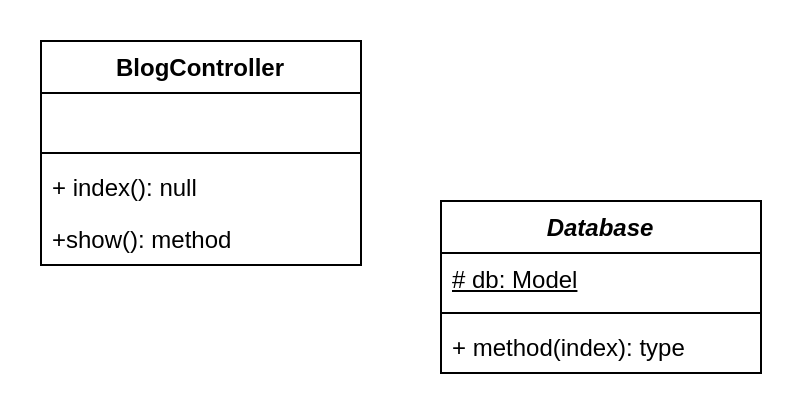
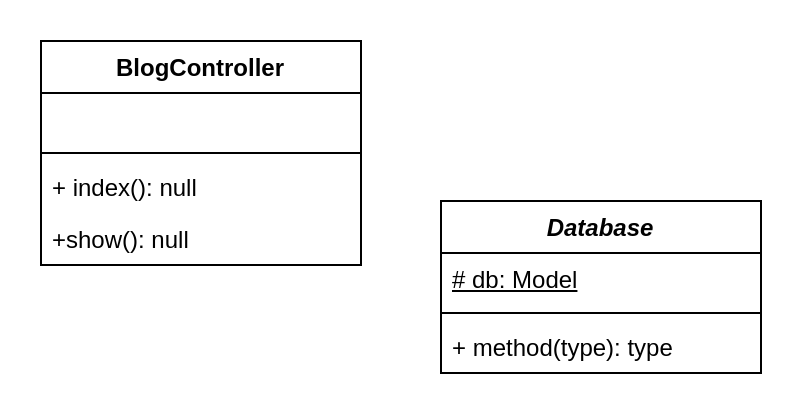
- <mxCell id="6" value="+show(): method" style="text;strokeColor=none;fillColor=none;align=left;verticalAlign=top;spacingLeft=4;spacingRight=4;overflow=hidden;rotatable=0;points=[[0,0.5],[1,0.5]];portConstraint=eastwest;whiteSpace=wrap;html=1;" vertex="1" parent="2"><mxGeometry y="86" width="160" height="26" as="geometry" /></mxCell>
+ <mxCell id="6" value="+show(): null" style="text;strokeColor=none;fillColor=none;align=left;verticalAlign=top;spacingLeft=4;spacingRight=4;overflow=hidden;rotatable=0;points=[[0,0.5],[1,0.5]];portConstraint=eastwest;whiteSpace=wrap;html=1;" vertex="1" parent="2"><mxGeometry y="86" width="160" height="26" as="geometry" /></mxCell>
- <mxCell id="10" value="+ method(index): type" style="text;strokeColor=none;fillColor=none;align=left;verticalAlign=top;spacingLeft=4;spacingRight=4;overflow=hidden;rotatable=0;points=[[0,0.5],[1,0.5]];portConstraint=eastwest;whiteSpace=wrap;html=1;" vertex="1" parent="7"><mxGeometry y="60" width="160" height="26" as="geometry" /></mxCell>
+ <mxCell id="10" value="+ method(type): type" style="text;strokeColor=none;fillColor=none;align=left;verticalAlign=top;spacingLeft=4;spacingRight=4;overflow=hidden;rotatable=0;points=[[0,0.5],[1,0.5]];portConstraint=eastwest;whiteSpace=wrap;html=1;" vertex="1" parent="7"><mxGeometry y="60" width="160" height="26" as="geometry" /></mxCell>
